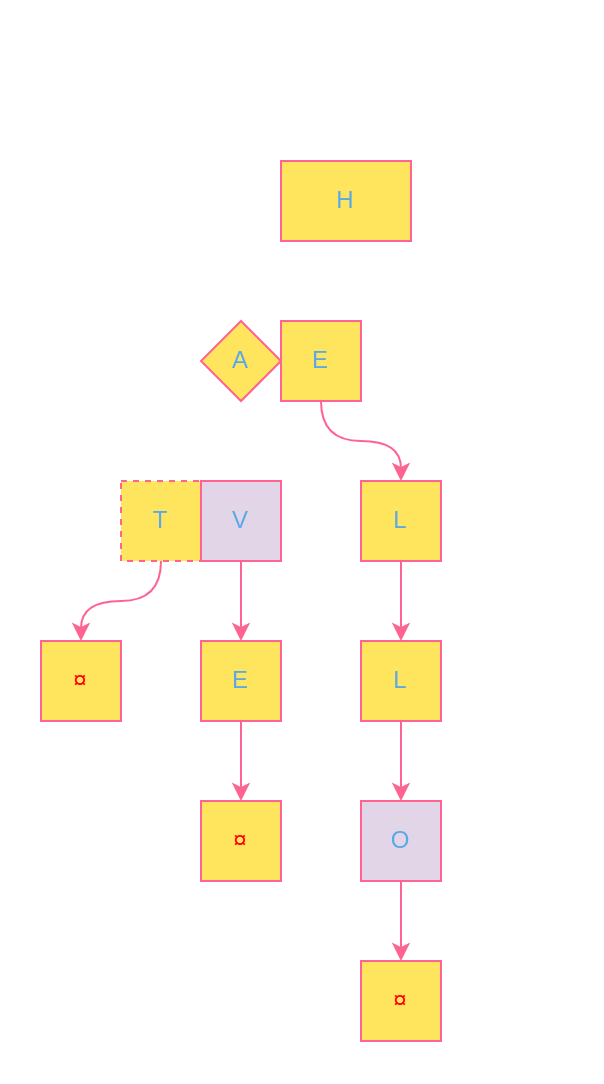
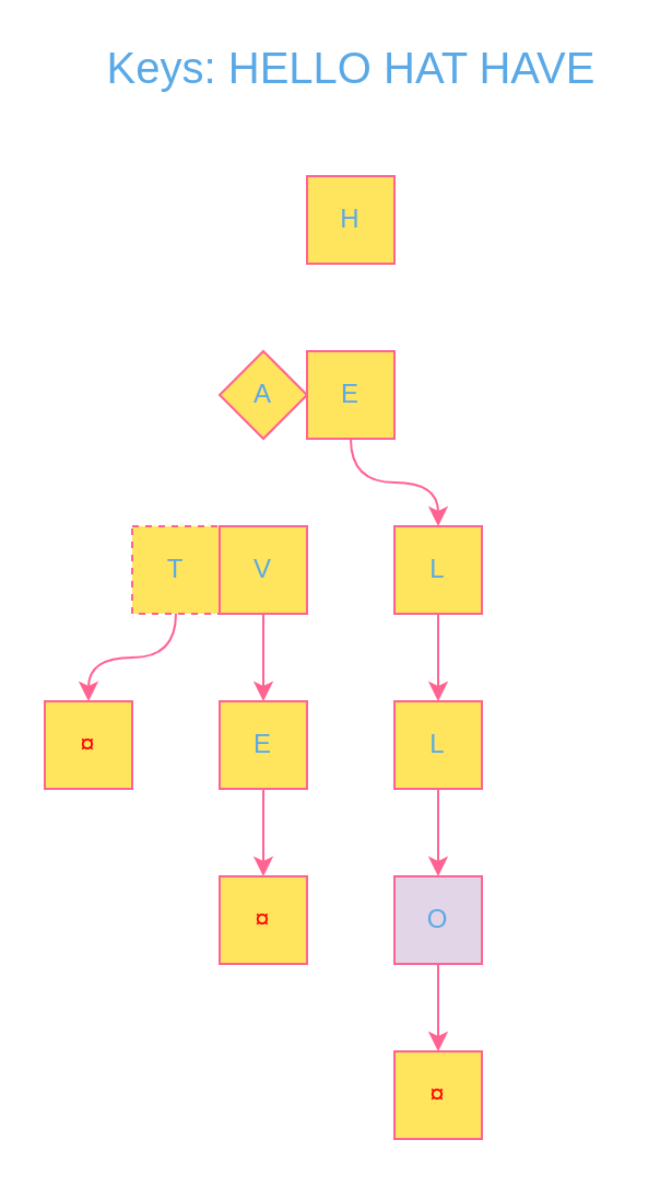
+ <mxCell id="21" value="&lt;font style=&quot;font-size: 20px&quot;&gt;Keys: HELLO HAT HAVE&lt;/font&gt;" style="text;html=1;align=center;verticalAlign=middle;resizable=0;points=[];autosize=1;strokeColor=none;fontColor=#5AA9E6;" vertex="1" parent="1"><mxGeometry x="40" y="20" width="240" height="20" as="geometry" /></mxCell>
- <mxCell id="2" value="H" style="whiteSpace=wrap;html=1;aspect=fixed;fillColor=#FFE45E;strokeColor=#FF6392;fontColor=#5AA9E6;" parent="1" vertex="1"><mxGeometry x="140" y="80" width="65" height="40" as="geometry" /></mxCell>
+ <mxCell id="2" value="H" style="whiteSpace=wrap;html=1;aspect=fixed;fillColor=#FFE45E;strokeColor=#FF6392;fontColor=#5AA9E6;" parent="1" vertex="1"><mxGeometry x="140" y="80" width="40" height="40" as="geometry" /></mxCell>
- <mxCell id="9" value="V" style="whiteSpace=wrap;html=1;aspect=fixed;fillColor=#e1d5e7;strokeColor=#FF6392;fontColor=#5AA9E6;" parent="1" vertex="1"><mxGeometry x="100" y="240" width="40" height="40" as="geometry" /></mxCell>
+ <mxCell id="9" value="V" style="whiteSpace=wrap;html=1;aspect=fixed;fillColor=#FFE45E;strokeColor=#FF6392;fontColor=#5AA9E6;" parent="1" vertex="1"><mxGeometry x="100" y="240" width="40" height="40" as="geometry" /></mxCell>
